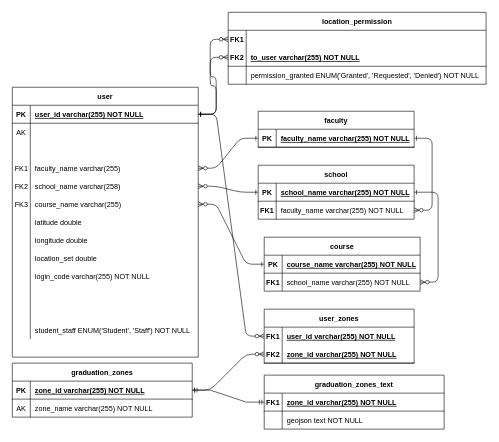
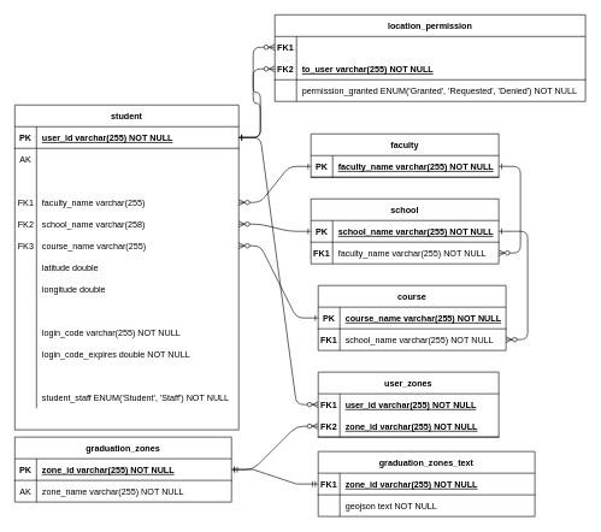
- <mxCell id="25" value="user" style="shape=table;startSize=30;container=1;collapsible=1;childLayout=tableLayout;fixedRows=1;rowLines=0;fontStyle=1;align=center;resizeLast=1;movable=1;resizable=1;rotatable=1;deletable=1;editable=1;locked=0;connectable=1;" parent="24" vertex="1"><mxGeometry width="310.0" height="450" as="geometry" /></mxCell>
+ <mxCell id="25" value="student" style="shape=table;startSize=30;container=1;collapsible=1;childLayout=tableLayout;fixedRows=1;rowLines=0;fontStyle=1;align=center;resizeLast=1;movable=1;resizable=1;rotatable=1;deletable=1;editable=1;locked=0;connectable=1;" parent="24" vertex="1"><mxGeometry width="310.0" height="450" as="geometry" /></mxCell>
- <mxCell id="50" value="location_set double" style="shape=partialRectangle;overflow=hidden;connectable=1;fillColor=none;top=0;left=0;bottom=0;right=0;align=left;spacingLeft=6;movable=1;resizable=1;rotatable=1;deletable=1;editable=1;locked=0;" parent="48" vertex="1"><mxGeometry x="30" width="280.0" height="30" as="geometry"><mxRectangle width="280.0" height="30" as="alternateBounds" /></mxGeometry></mxCell>
+ <mxCell id="56" value="login_code_expires double NOT NULL" style="shape=partialRectangle;overflow=hidden;connectable=1;fillColor=none;top=0;left=0;bottom=0;right=0;align=left;spacingLeft=6;movable=1;resizable=1;rotatable=1;deletable=1;editable=1;locked=0;" parent="54" vertex="1"><mxGeometry x="30" width="280.0" height="30" as="geometry"><mxRectangle width="280.0" height="30" as="alternateBounds" /></mxGeometry></mxCell>
